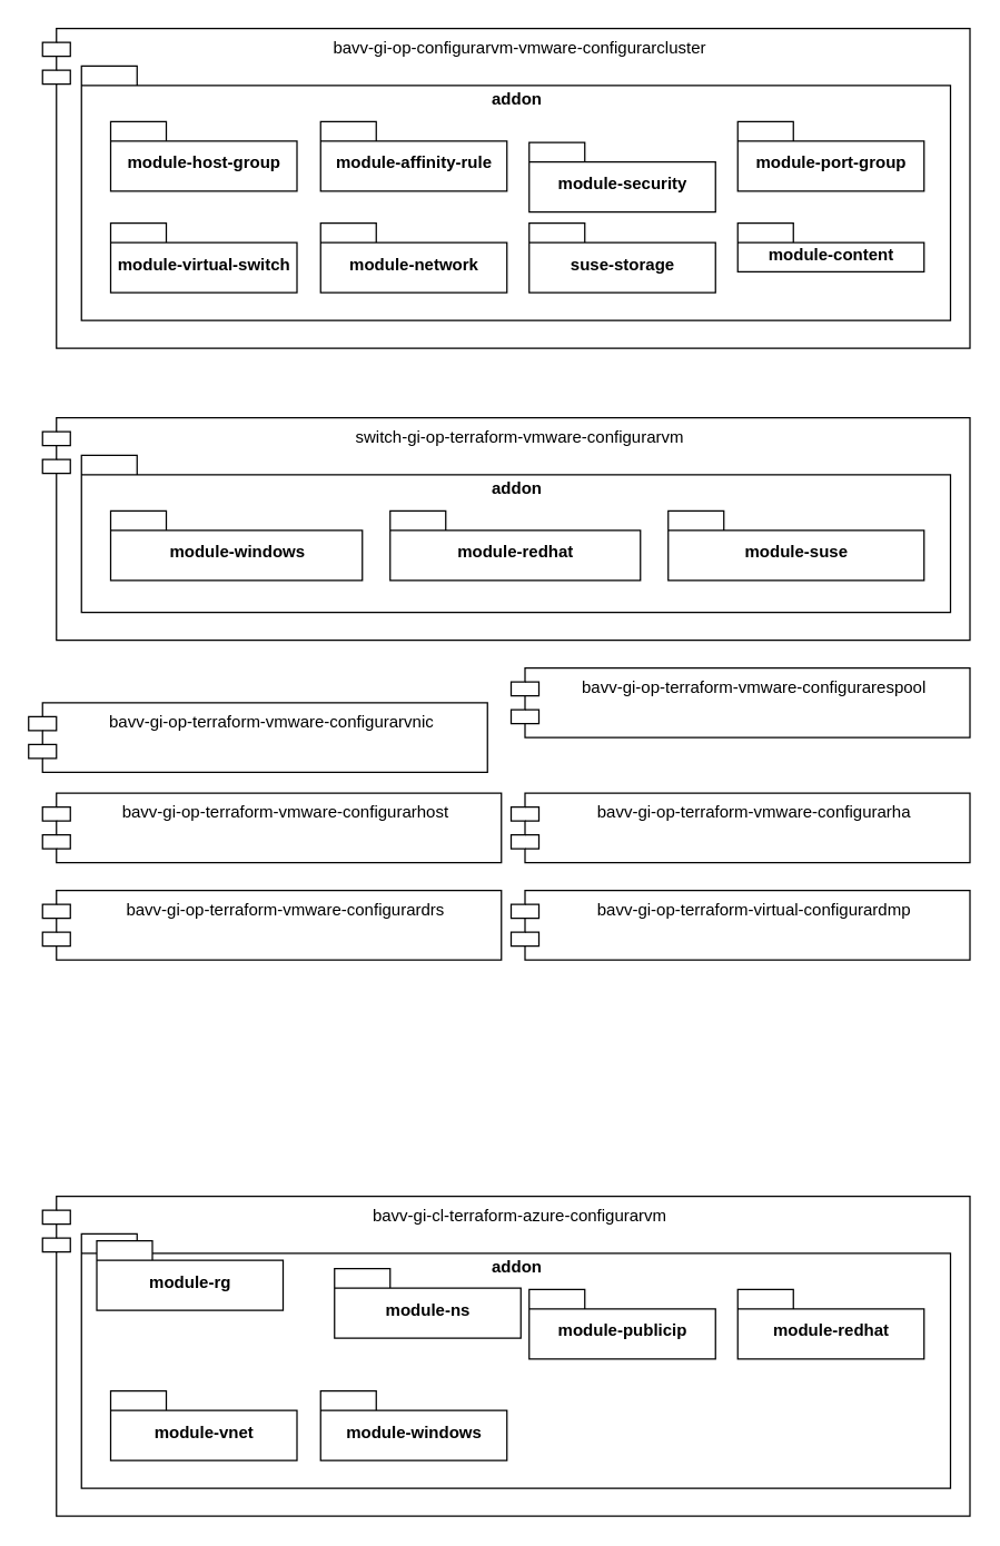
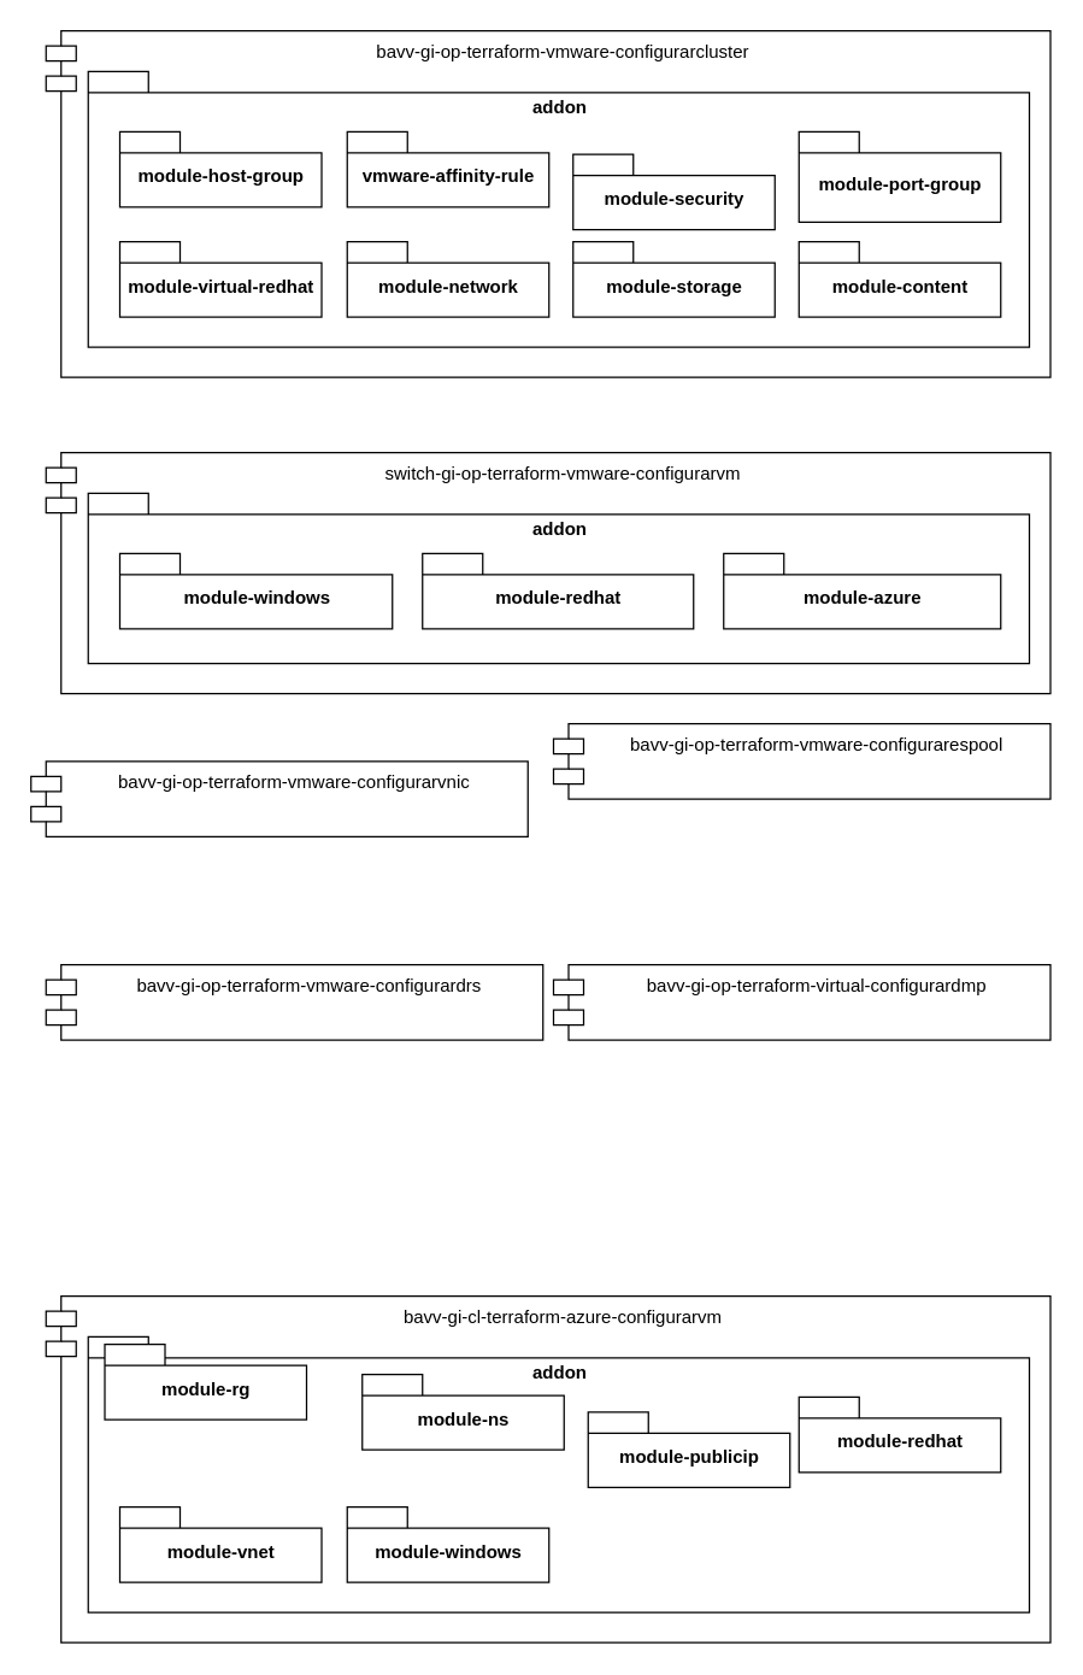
- <mxCell id="2" value="bavv-gi-op-configurarvm-vmware-configurarcluster" style="shape=module;align=left;spacingLeft=20;align=center;verticalAlign=top;" parent="1" vertex="1"><mxGeometry x="30" y="20" width="667" height="230" as="geometry" /></mxCell>
+ <mxCell id="2" value="bavv-gi-op-terraform-vmware-configurarcluster" style="shape=module;align=left;spacingLeft=20;align=center;verticalAlign=top;" parent="1" vertex="1"><mxGeometry x="30" y="20" width="667" height="230" as="geometry" /></mxCell>
- <mxCell id="7" value="module-port-group" style="shape=folder;fontStyle=1;spacingTop=10;tabWidth=40;tabHeight=14;tabPosition=left;html=1;" vertex="1" parent="1"><mxGeometry x="530" y="87" width="134" height="50" as="geometry" /></mxCell>
+ <mxCell id="7" value="module-port-group" style="shape=folder;fontStyle=1;spacingTop=10;tabWidth=40;tabHeight=14;tabPosition=left;html=1;" vertex="1" parent="1"><mxGeometry x="530" y="87" width="134" height="60" as="geometry" /></mxCell>
- <mxCell id="5" value="module-affinity-rule" style="shape=folder;fontStyle=1;spacingTop=10;tabWidth=40;tabHeight=14;tabPosition=left;html=1;" vertex="1" parent="1"><mxGeometry x="230" y="87" width="134" height="50" as="geometry" /></mxCell>
+ <mxCell id="5" value="vmware-affinity-rule" style="shape=folder;fontStyle=1;spacingTop=10;tabWidth=40;tabHeight=14;tabPosition=left;html=1;" vertex="1" parent="1"><mxGeometry x="230" y="87" width="134" height="50" as="geometry" /></mxCell>
- <mxCell id="11" value="module-content" style="shape=folder;fontStyle=1;spacingTop=10;tabWidth=40;tabHeight=14;tabPosition=left;html=1;" vertex="1" parent="1"><mxGeometry x="530" y="160" width="134" height="35" as="geometry" /></mxCell>
+ <mxCell id="11" value="module-content" style="shape=folder;fontStyle=1;spacingTop=10;tabWidth=40;tabHeight=14;tabPosition=left;html=1;" vertex="1" parent="1"><mxGeometry x="530" y="160" width="134" height="50" as="geometry" /></mxCell>
- <mxCell id="8" value="module-virtual-switch" style="shape=folder;fontStyle=1;spacingTop=10;tabWidth=40;tabHeight=14;tabPosition=left;html=1;" vertex="1" parent="1"><mxGeometry x="79" y="160" width="134" height="50" as="geometry" /></mxCell>
+ <mxCell id="8" value="module-virtual-redhat" style="shape=folder;fontStyle=1;spacingTop=10;tabWidth=40;tabHeight=14;tabPosition=left;html=1;" vertex="1" parent="1"><mxGeometry x="79" y="160" width="134" height="50" as="geometry" /></mxCell>
- <mxCell id="10" value="suse-storage" style="shape=folder;fontStyle=1;spacingTop=10;tabWidth=40;tabHeight=14;tabPosition=left;html=1;" vertex="1" parent="1"><mxGeometry x="380" y="160" width="134" height="50" as="geometry" /></mxCell>
+ <mxCell id="10" value="module-storage" style="shape=folder;fontStyle=1;spacingTop=10;tabWidth=40;tabHeight=14;tabPosition=left;html=1;" vertex="1" parent="1"><mxGeometry x="380" y="160" width="134" height="50" as="geometry" /></mxCell>
- <mxCell id="16" value="module-suse" style="shape=folder;fontStyle=1;spacingTop=10;tabWidth=40;tabHeight=14;tabPosition=left;html=1;" vertex="1" parent="1"><mxGeometry x="480" y="367" width="184" height="50" as="geometry" /></mxCell>
+ <mxCell id="16" value="module-azure" style="shape=folder;fontStyle=1;spacingTop=10;tabWidth=40;tabHeight=14;tabPosition=left;html=1;" vertex="1" parent="1"><mxGeometry x="480" y="367" width="184" height="50" as="geometry" /></mxCell>
- <mxCell id="19" value="bavv-gi-op-terraform-vmware-configurarhost" style="shape=module;align=left;spacingLeft=20;align=center;verticalAlign=top;" vertex="1" parent="1"><mxGeometry x="30" y="570" width="330" height="50" as="geometry" /></mxCell>
- <mxCell id="20" value="bavv-gi-op-terraform-vmware-configurarha" style="shape=module;align=left;spacingLeft=20;align=center;verticalAlign=top;" vertex="1" parent="1"><mxGeometry x="367" y="570" width="330" height="50" as="geometry" /></mxCell>
- <mxCell id="27" value="module-publicip" style="shape=folder;fontStyle=1;spacingTop=10;tabWidth=40;tabHeight=14;tabPosition=left;html=1;" vertex="1" parent="1"><mxGeometry x="380" y="927" width="134" height="50" as="geometry" /></mxCell>
+ <mxCell id="27" value="module-publicip" style="shape=folder;fontStyle=1;spacingTop=10;tabWidth=40;tabHeight=14;tabPosition=left;html=1;" vertex="1" parent="1"><mxGeometry x="390" y="937" width="134" height="50" as="geometry" /></mxCell>
